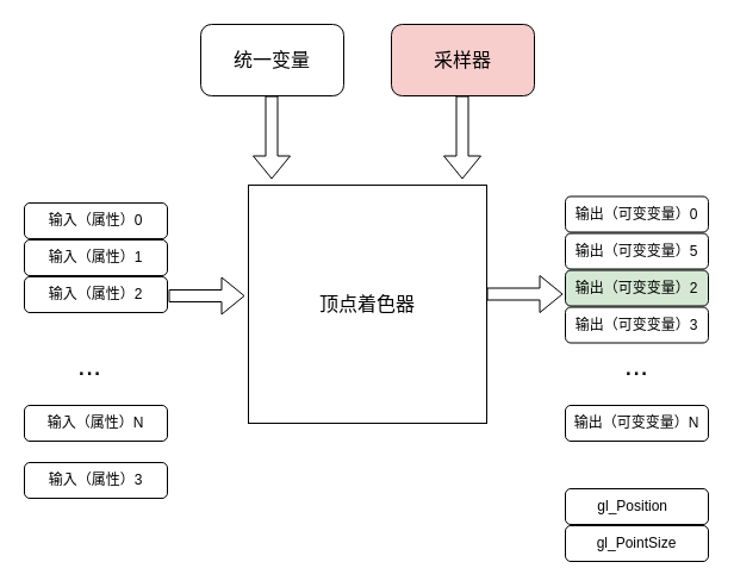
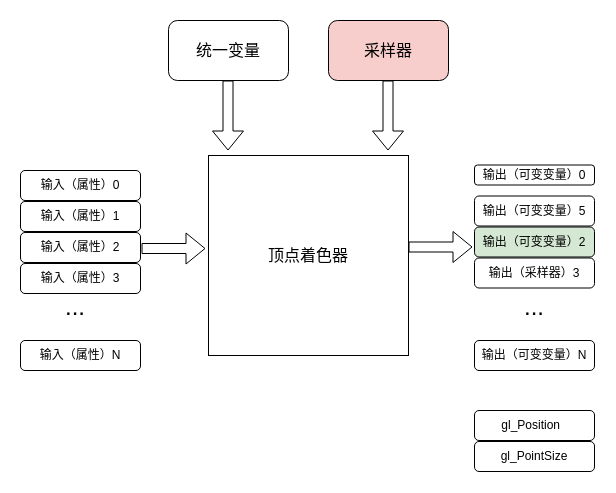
- <mxCell id="11" value="输出（可变变量）0" style="rounded=1;whiteSpace=wrap;html=1;" vertex="1" parent="1"><mxGeometry x="474" y="164.5" width="120" height="30" as="geometry" /></mxCell>
+ <mxCell id="11" value="输出（可变变量）0" style="rounded=1;whiteSpace=wrap;html=1;" vertex="1" parent="1"><mxGeometry x="474" y="164.5" width="120" height="20" as="geometry" /></mxCell>
- <mxCell id="14" value="&lt;span&gt;输出（可变变量）3&lt;/span&gt;" style="rounded=1;whiteSpace=wrap;html=1;" vertex="1" parent="1"><mxGeometry x="474" y="257.5" width="120" height="30" as="geometry" /></mxCell>
+ <mxCell id="14" value="&lt;span&gt;输出（采样器）3&lt;/span&gt;" style="rounded=1;whiteSpace=wrap;html=1;" vertex="1" parent="1"><mxGeometry x="474" y="257.5" width="120" height="30" as="geometry" /></mxCell>
- <mxCell id="10" value="&lt;span&gt;输入（属性）3&lt;/span&gt;" style="rounded=1;whiteSpace=wrap;html=1;" vertex="1" parent="1"><mxGeometry x="20" y="388" width="120" height="30" as="geometry" /></mxCell>
+ <mxCell id="10" value="&lt;span&gt;输入（属性）3&lt;/span&gt;" style="rounded=1;whiteSpace=wrap;html=1;" vertex="1" parent="1"><mxGeometry x="20" y="263" width="120" height="30" as="geometry" /></mxCell>
